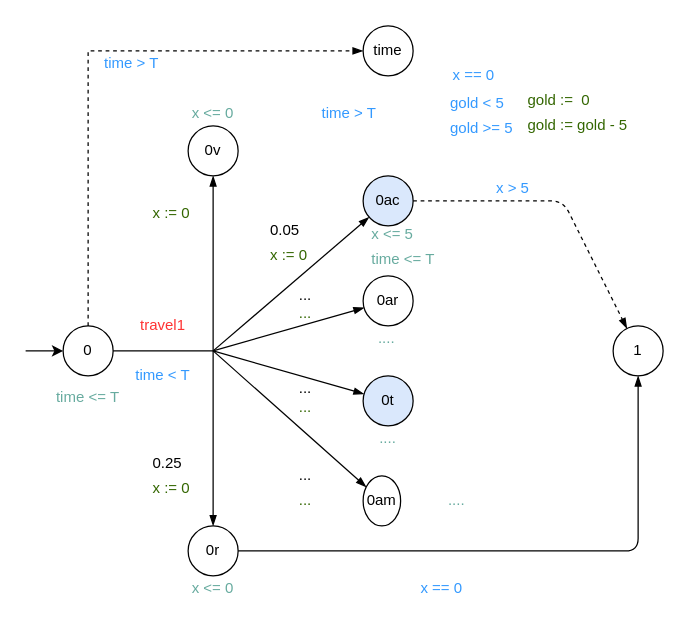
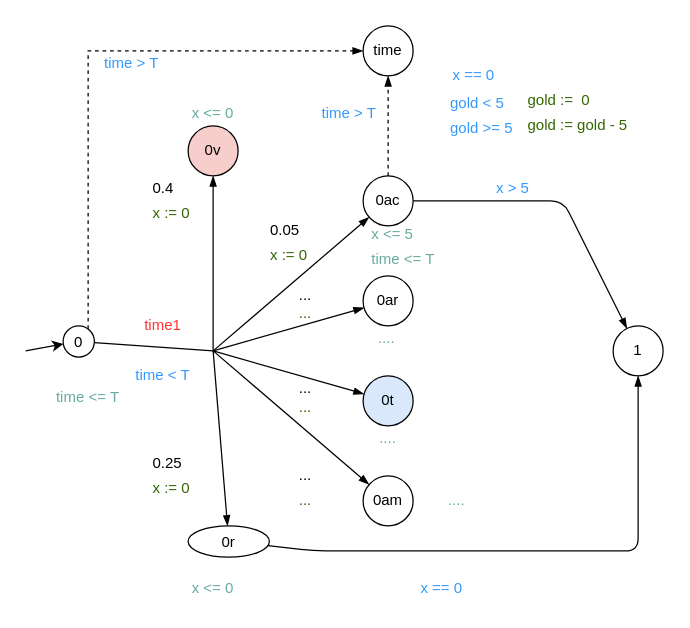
+ <mxCell id="36" value="" style="endArrow=blockThin;html=1;endFill=1;dashed=1;" parent="1" source="14" target="35" edge="1"><mxGeometry width="50" height="50" relative="1" as="geometry"><mxPoint x="529.996" y="134.296" as="sourcePoint" /><mxPoint x="695.7" y="233.71" as="targetPoint" /><Array as="points" /></mxGeometry></mxCell>
- <mxCell id="13" value="0v" style="ellipse;whiteSpace=wrap;html=1;aspect=fixed;" parent="1" vertex="1"><mxGeometry x="150" y="100" width="40" height="40" as="geometry" /></mxCell>
+ <mxCell id="13" value="0v" style="ellipse;whiteSpace=wrap;html=1;aspect=fixed;fillColor=#f8cecc;" parent="1" vertex="1"><mxGeometry x="150" y="100" width="40" height="40" as="geometry" /></mxCell>
+ <mxCell id="19" value="0.4" style="text;html=1;strokeColor=none;fillColor=none;align=left;verticalAlign=middle;whiteSpace=wrap;rounded=0;" parent="1" vertex="1"><mxGeometry x="120" y="140" width="40" height="20" as="geometry" /></mxCell>
- <mxCell id="14" value="0ac" style="ellipse;whiteSpace=wrap;html=1;aspect=fixed;fillColor=#dae8fc;" parent="1" vertex="1"><mxGeometry x="290" y="140" width="40" height="40" as="geometry" /></mxCell>
+ <mxCell id="14" value="0ac" style="ellipse;whiteSpace=wrap;html=1;aspect=fixed;" parent="1" vertex="1"><mxGeometry x="290" y="140" width="40" height="40" as="geometry" /></mxCell>
- <mxCell id="30" value="" style="endArrow=blockThin;html=1;endFill=1;dashed=1;" parent="1" source="14" target="26" edge="1"><mxGeometry width="50" height="50" relative="1" as="geometry"><mxPoint x="337.146" y="399.704" as="sourcePoint" /><mxPoint x="502.85" y="300.29" as="targetPoint" /><Array as="points"><mxPoint x="450" y="160" /></Array></mxGeometry></mxCell>
+ <mxCell id="30" value="" style="endArrow=blockThin;html=1;endFill=1;" parent="1" source="14" target="26" edge="1"><mxGeometry width="50" height="50" relative="1" as="geometry"><mxPoint x="337.146" y="399.704" as="sourcePoint" /><mxPoint x="502.85" y="300.29" as="targetPoint" /><Array as="points"><mxPoint x="450" y="160" /></Array></mxGeometry></mxCell>
- <mxCell id="6" value="travel1" style="text;html=1;strokeColor=none;fillColor=none;align=center;verticalAlign=middle;whiteSpace=wrap;rounded=0;fontColor=#FF3333;" parent="1" vertex="1"><mxGeometry x="110" y="250" width="40" height="20" as="geometry" /></mxCell>
+ <mxCell id="6" value="time1" style="text;html=1;strokeColor=none;fillColor=none;align=center;verticalAlign=middle;whiteSpace=wrap;rounded=0;fontColor=#FF3333;" parent="1" vertex="1"><mxGeometry x="110" y="250" width="40" height="20" as="geometry" /></mxCell>
- <mxCell id="3" value="0" style="ellipse;whiteSpace=wrap;html=1;aspect=fixed;" parent="1" vertex="1"><mxGeometry x="50" y="260" width="40" height="40" as="geometry" /></mxCell>
+ <mxCell id="3" value="0" style="ellipse;whiteSpace=wrap;html=1;aspect=fixed;" parent="1" vertex="1"><mxGeometry x="50" y="260" width="25" height="25" as="geometry" /></mxCell>
- <mxCell id="17" value="0am" style="ellipse;whiteSpace=wrap;html=1;aspect=fixed;" parent="1" vertex="1"><mxGeometry x="290" y="380" width="30" height="40" as="geometry" /></mxCell>
+ <mxCell id="17" value="0am" style="ellipse;whiteSpace=wrap;html=1;aspect=fixed;" parent="1" vertex="1"><mxGeometry x="290" y="380" width="40" height="40" as="geometry" /></mxCell>
- <mxCell id="18" value="0r" style="ellipse;whiteSpace=wrap;html=1;aspect=fixed;" parent="1" vertex="1"><mxGeometry x="150" y="420" width="40" height="40" as="geometry" /></mxCell>
+ <mxCell id="18" value="0r" style="ellipse;whiteSpace=wrap;html=1;aspect=fixed;" parent="1" vertex="1"><mxGeometry x="150" y="420" width="65" height="25" as="geometry" /></mxCell>
